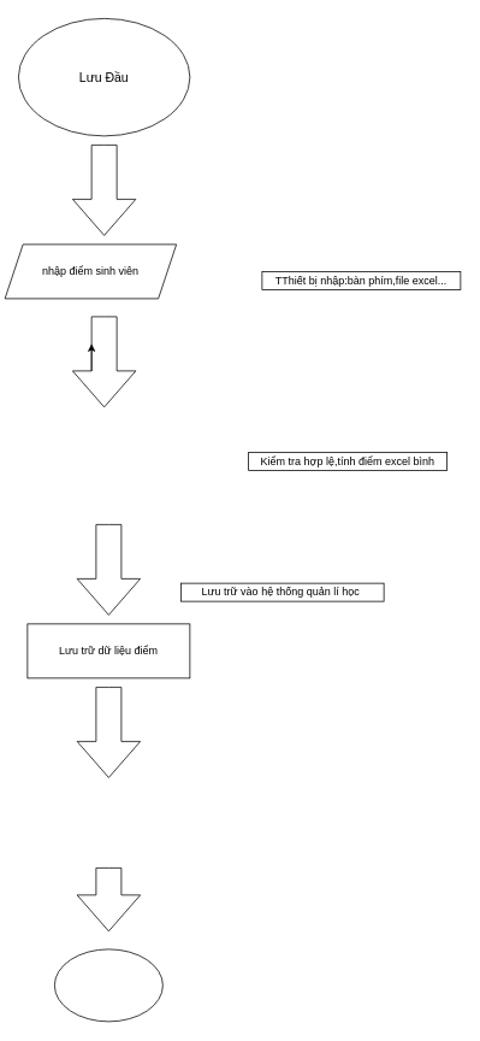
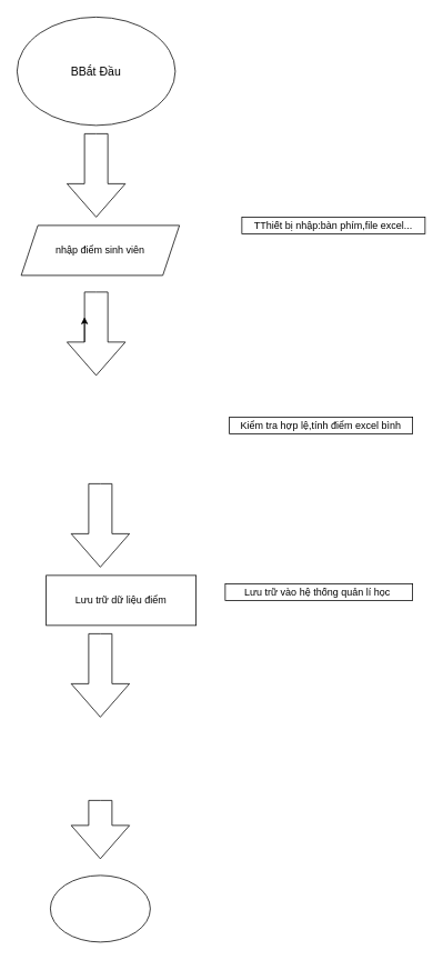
- <mxCell id="2" value="&lt;font style=&quot;vertical-align: inherit;&quot; dir=&quot;auto&quot;&gt;&lt;font style=&quot;vertical-align: inherit;&quot; dir=&quot;auto&quot;&gt;Lưu Đầu&lt;/font&gt;&lt;/font&gt;" style="ellipse;whiteSpace=wrap;html=1;fontSize=14;" vertex="1" parent="1"><mxGeometry x="20" y="20" width="190" height="130" as="geometry" /></mxCell>
+ <mxCell id="2" value="&lt;font style=&quot;vertical-align: inherit;&quot; dir=&quot;auto&quot;&gt;&lt;font style=&quot;vertical-align: inherit;&quot; dir=&quot;auto&quot;&gt;BBắt Đầu&lt;/font&gt;&lt;/font&gt;" style="ellipse;whiteSpace=wrap;html=1;fontSize=14;" vertex="1" parent="1"><mxGeometry x="20" y="20" width="190" height="130" as="geometry" /></mxCell>
- <mxCell id="11" value="nhập điểm sinh viên" style="shape=parallelogram;perimeter=parallelogramPerimeter;whiteSpace=wrap;html=1;fixedSize=1;" vertex="1" parent="1"><mxGeometry x="5" y="270" width="190" height="60" as="geometry" /></mxCell>
+ <mxCell id="11" value="nhập điểm sinh viên" style="shape=parallelogram;perimeter=parallelogramPerimeter;whiteSpace=wrap;html=1;fixedSize=1;" vertex="1" parent="1"><mxGeometry x="25" y="270" width="190" height="60" as="geometry" /></mxCell>
- <mxCell id="4" value="&lt;font style=&quot;vertical-align: inherit;&quot; dir=&quot;auto&quot;&gt;&lt;font style=&quot;vertical-align: inherit;&quot; dir=&quot;auto&quot;&gt;TThiết bị nhập:bàn phím,file excel...&lt;/font&gt;&lt;/font&gt;" style="rounded=0;whiteSpace=wrap;html=1;" vertex="1" parent="1"><mxGeometry x="290" y="300" width="220" height="20" as="geometry" /></mxCell>
+ <mxCell id="4" value="&lt;font style=&quot;vertical-align: inherit;&quot; dir=&quot;auto&quot;&gt;&lt;font style=&quot;vertical-align: inherit;&quot; dir=&quot;auto&quot;&gt;TThiết bị nhập:bàn phím,file excel...&lt;/font&gt;&lt;/font&gt;" style="rounded=0;whiteSpace=wrap;html=1;" vertex="1" parent="1"><mxGeometry x="290" y="260" width="220" height="20" as="geometry" /></mxCell>
- <mxCell id="10" value="Lưu trữ vào hệ thống quản lí học&amp;nbsp;" style="rounded=0;whiteSpace=wrap;html=1;" vertex="1" parent="1"><mxGeometry x="200" y="645" width="225" height="20" as="geometry" /></mxCell>
+ <mxCell id="10" value="Lưu trữ vào hệ thống quản lí học&amp;nbsp;" style="rounded=0;whiteSpace=wrap;html=1;" vertex="1" parent="1"><mxGeometry x="270" y="700" width="225" height="20" as="geometry" /></mxCell>
- <mxCell id="9" value="Lưu trữ dữ liệu điểm" style="rounded=0;whiteSpace=wrap;html=1;" vertex="1" parent="1"><mxGeometry x="30" y="690" width="180" height="60" as="geometry" /></mxCell>
+ <mxCell id="9" value="Lưu trữ dữ liệu điểm" style="rounded=0;whiteSpace=wrap;html=1;" vertex="1" parent="1"><mxGeometry x="55" y="690" width="180" height="60" as="geometry" /></mxCell>
